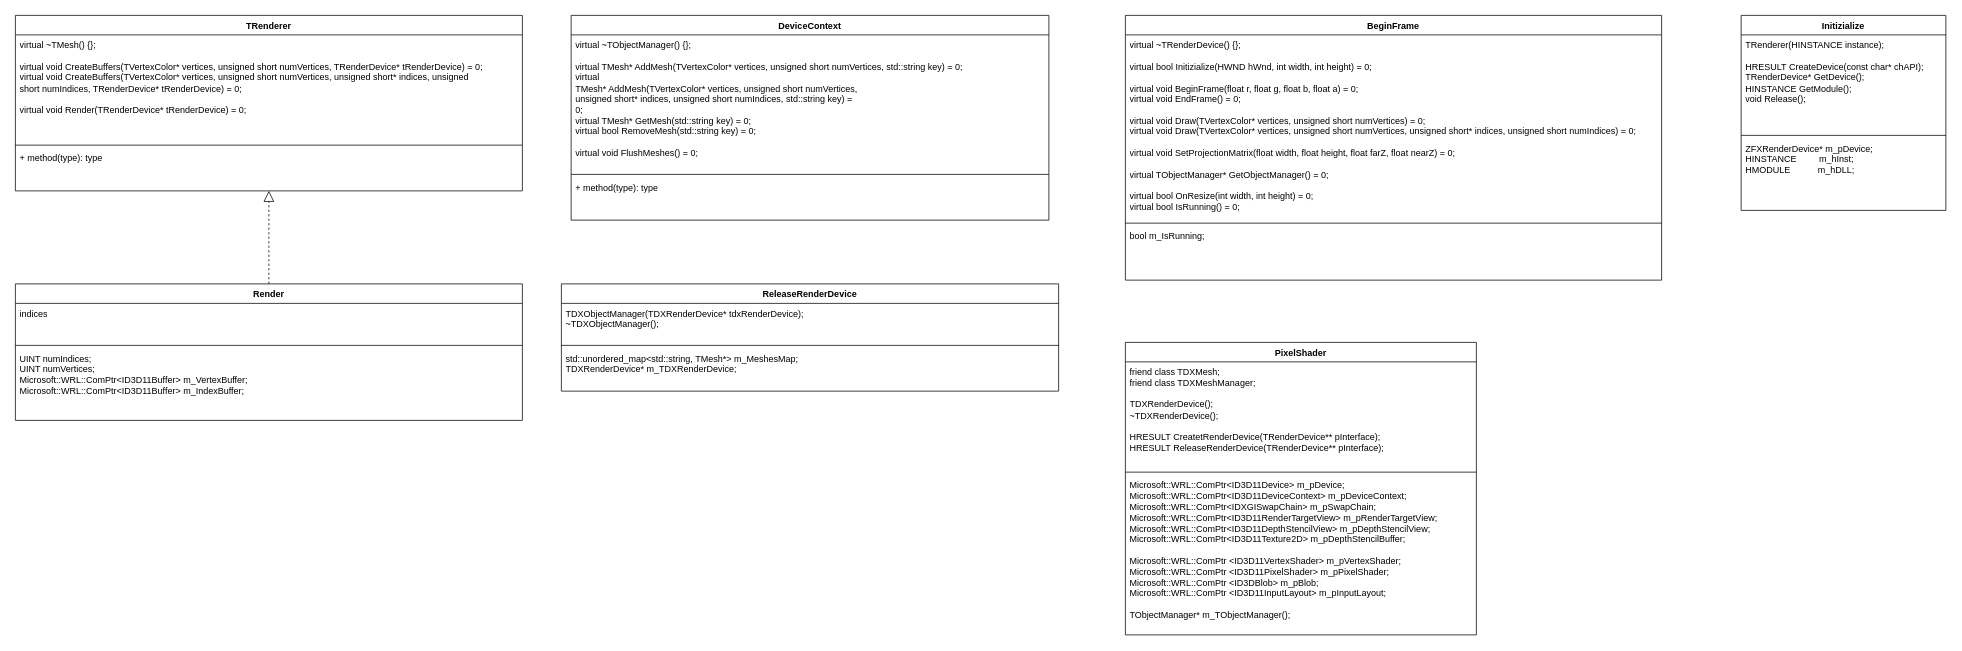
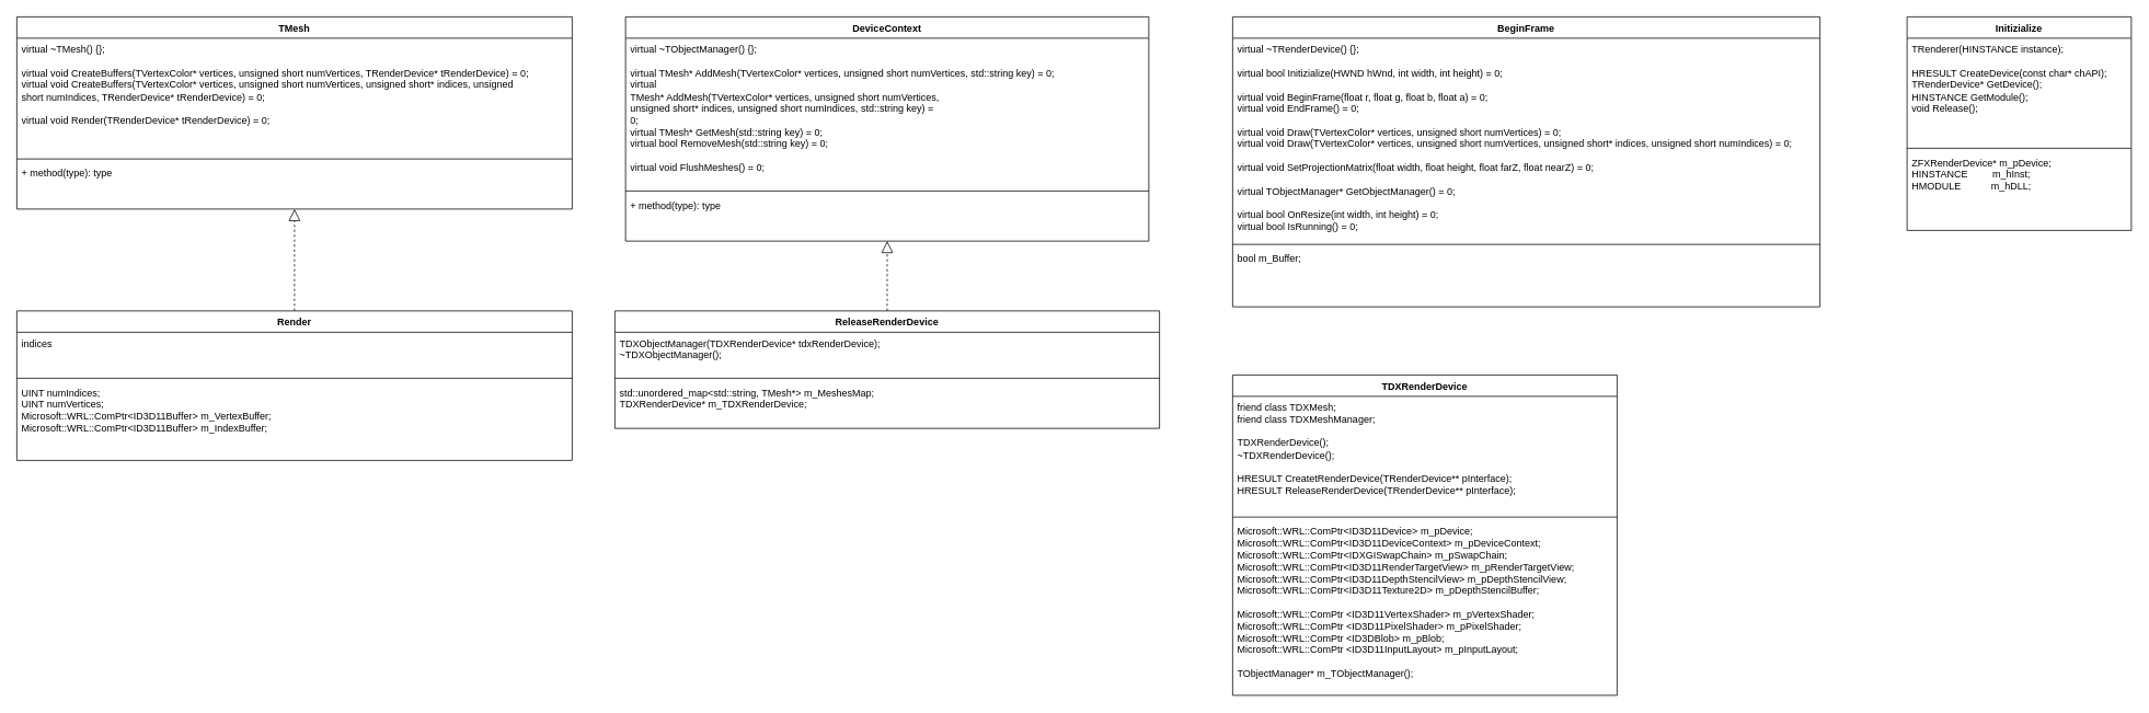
- <mxCell id="22" value="TRenderer" style="swimlane;fontStyle=1;align=center;verticalAlign=top;childLayout=stackLayout;horizontal=1;startSize=26;horizontalStack=0;resizeParent=1;resizeParentMax=0;resizeLast=0;collapsible=1;marginBottom=0;whiteSpace=wrap;html=1;" parent="1" vertex="1"><mxGeometry x="20" y="20" width="676" height="234" as="geometry" /></mxCell>
+ <mxCell id="22" value="TMesh" style="swimlane;fontStyle=1;align=center;verticalAlign=top;childLayout=stackLayout;horizontal=1;startSize=26;horizontalStack=0;resizeParent=1;resizeParentMax=0;resizeLast=0;collapsible=1;marginBottom=0;whiteSpace=wrap;html=1;" parent="1" vertex="1"><mxGeometry x="20" y="20" width="676" height="234" as="geometry" /></mxCell>
- <mxCell id="5" value="&lt;div&gt;bool m_IsRunning;&lt;br&gt;&lt;/div&gt;" style="text;strokeColor=none;fillColor=none;align=left;verticalAlign=top;spacingLeft=4;spacingRight=4;overflow=hidden;rotatable=0;points=[[0,0.5],[1,0.5]];portConstraint=eastwest;whiteSpace=wrap;html=1;" parent="2" vertex="1"><mxGeometry y="281" width="715" height="72" as="geometry" /></mxCell>
+ <mxCell id="5" value="&lt;div&gt;bool m_Buffer;&lt;br&gt;&lt;/div&gt;" style="text;strokeColor=none;fillColor=none;align=left;verticalAlign=top;spacingLeft=4;spacingRight=4;overflow=hidden;rotatable=0;points=[[0,0.5],[1,0.5]];portConstraint=eastwest;whiteSpace=wrap;html=1;" parent="2" vertex="1"><mxGeometry y="281" width="715" height="72" as="geometry" /></mxCell>
+ <mxCell id="31" value="" style="endArrow=block;dashed=1;endFill=0;endSize=12;html=1;rounded=0;exitX=0.5;exitY=0;exitDx=0;exitDy=0;entryX=0.5;entryY=1;entryDx=0;entryDy=0;" parent="1" source="18" target="26" edge="1"><mxGeometry width="160" relative="1" as="geometry"><mxPoint x="579" y="313" as="sourcePoint" /><mxPoint x="891" y="326" as="targetPoint" /></mxGeometry></mxCell>
- <mxCell id="6" value="PixelShader" style="swimlane;fontStyle=1;align=center;verticalAlign=top;childLayout=stackLayout;horizontal=1;startSize=26;horizontalStack=0;resizeParent=1;resizeParentMax=0;resizeLast=0;collapsible=1;marginBottom=0;whiteSpace=wrap;html=1;" parent="1" vertex="1"><mxGeometry x="1500" y="456" width="468" height="390" as="geometry" /></mxCell>
+ <mxCell id="6" value="TDXRenderDevice" style="swimlane;fontStyle=1;align=center;verticalAlign=top;childLayout=stackLayout;horizontal=1;startSize=26;horizontalStack=0;resizeParent=1;resizeParentMax=0;resizeLast=0;collapsible=1;marginBottom=0;whiteSpace=wrap;html=1;" parent="1" vertex="1"><mxGeometry x="1500" y="456" width="468" height="390" as="geometry" /></mxCell>
